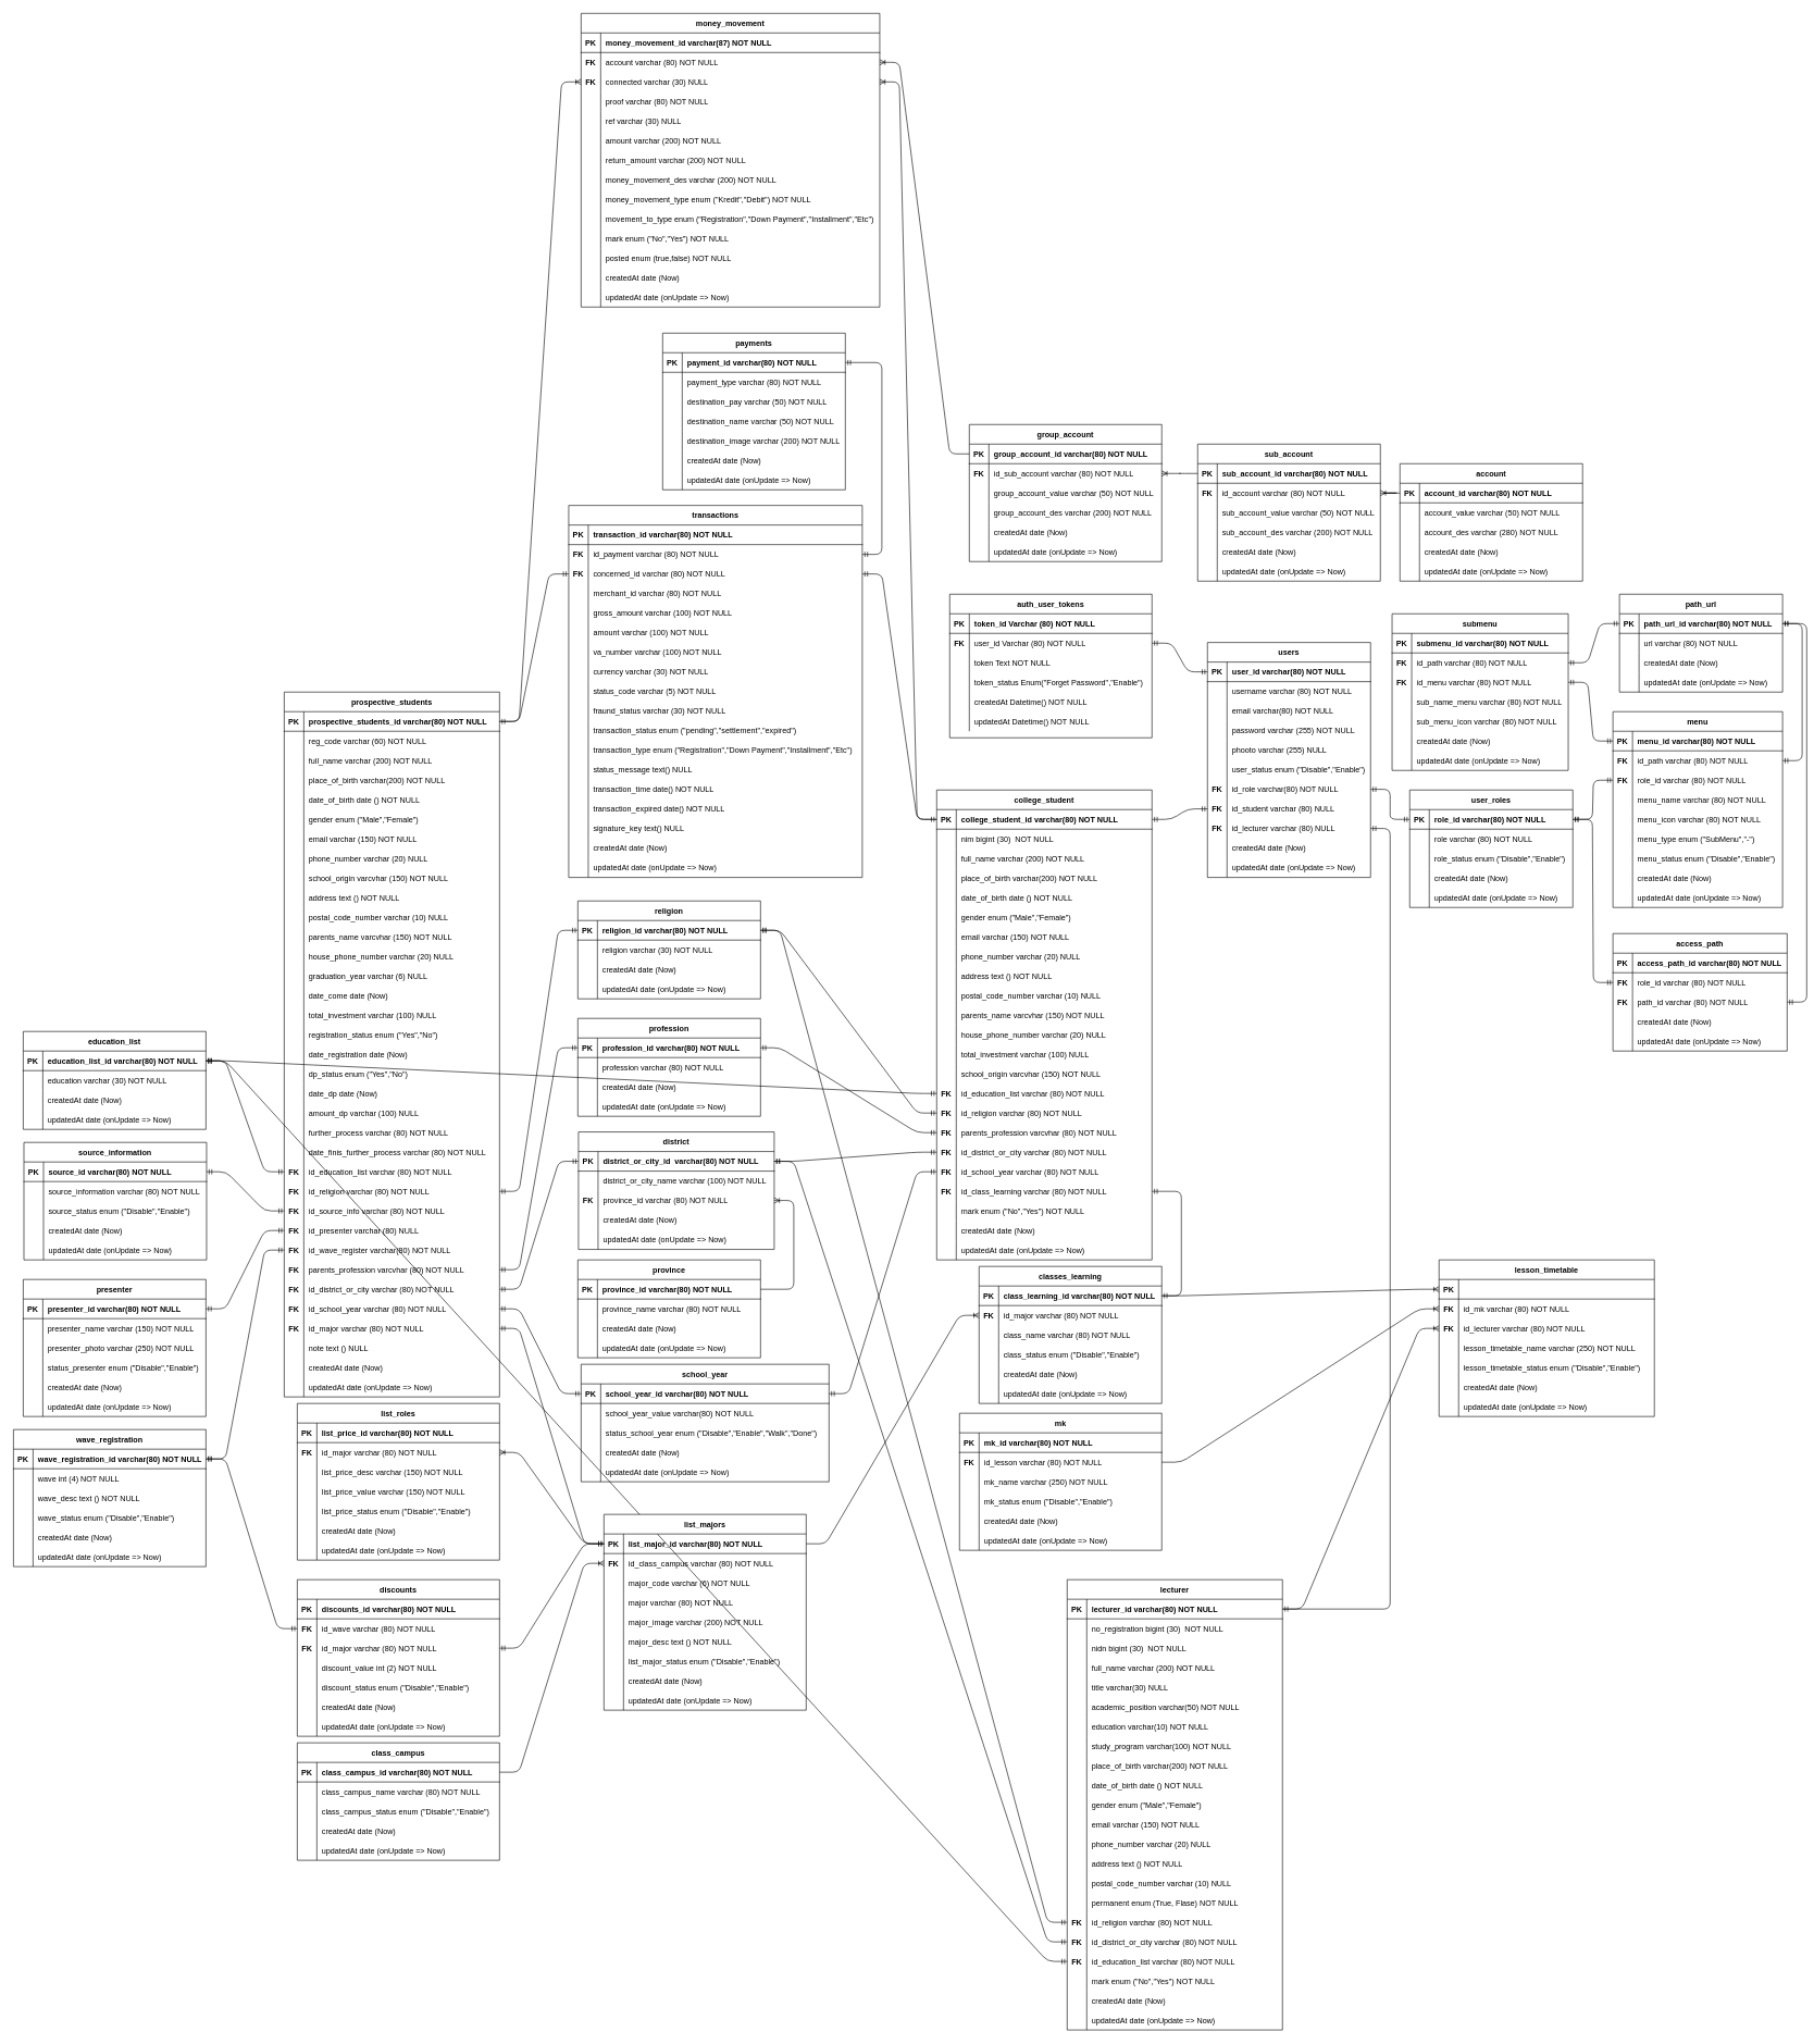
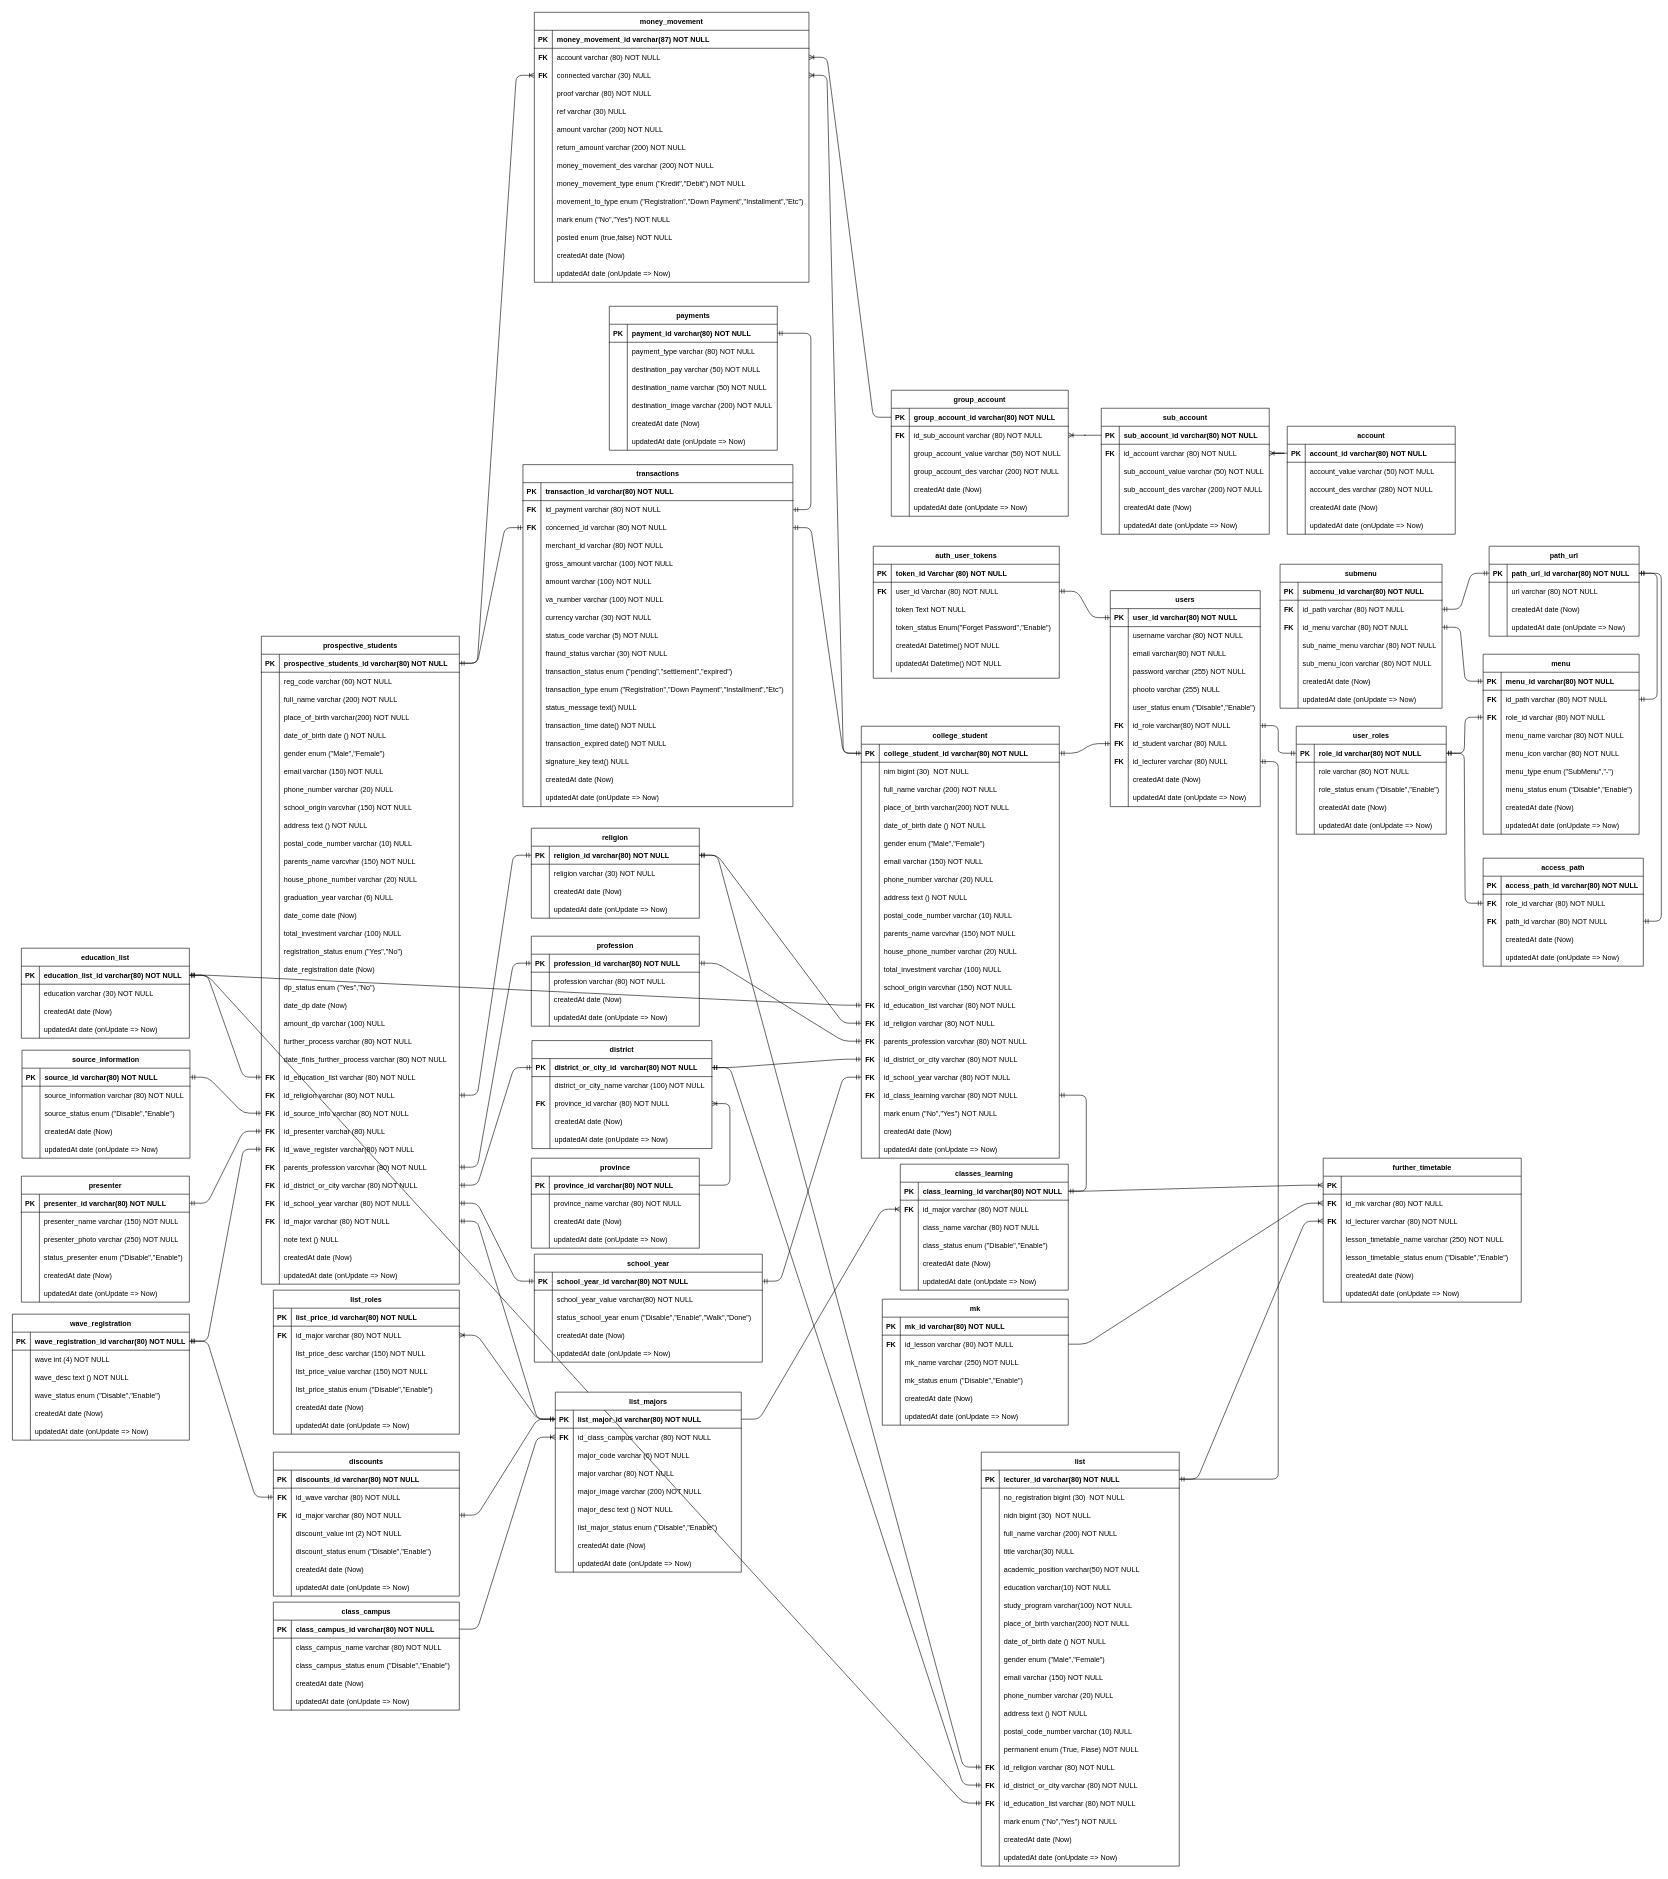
- <mxCell id="600" value="lesson_timetable" style="shape=table;startSize=30;container=1;collapsible=1;childLayout=tableLayout;fixedRows=1;rowLines=0;fontStyle=1;align=center;resizeLast=1;fontSize=12;" parent="1" vertex="1"><mxGeometry x="2205" y="1930" width="330" height="240" as="geometry" /></mxCell>
+ <mxCell id="600" value="further_timetable" style="shape=table;startSize=30;container=1;collapsible=1;childLayout=tableLayout;fixedRows=1;rowLines=0;fontStyle=1;align=center;resizeLast=1;fontSize=12;" parent="1" vertex="1"><mxGeometry x="2205" y="1930" width="330" height="240" as="geometry" /></mxCell>
- <mxCell id="829" value="lecturer" style="shape=table;startSize=30;container=1;collapsible=1;childLayout=tableLayout;fixedRows=1;rowLines=0;fontStyle=1;align=center;resizeLast=1;" parent="1" vertex="1"><mxGeometry x="1635" y="2420" width="330" height="690" as="geometry" /></mxCell>
+ <mxCell id="829" value="list" style="shape=table;startSize=30;container=1;collapsible=1;childLayout=tableLayout;fixedRows=1;rowLines=0;fontStyle=1;align=center;resizeLast=1;" parent="1" vertex="1"><mxGeometry x="1635" y="2420" width="330" height="690" as="geometry" /></mxCell>
